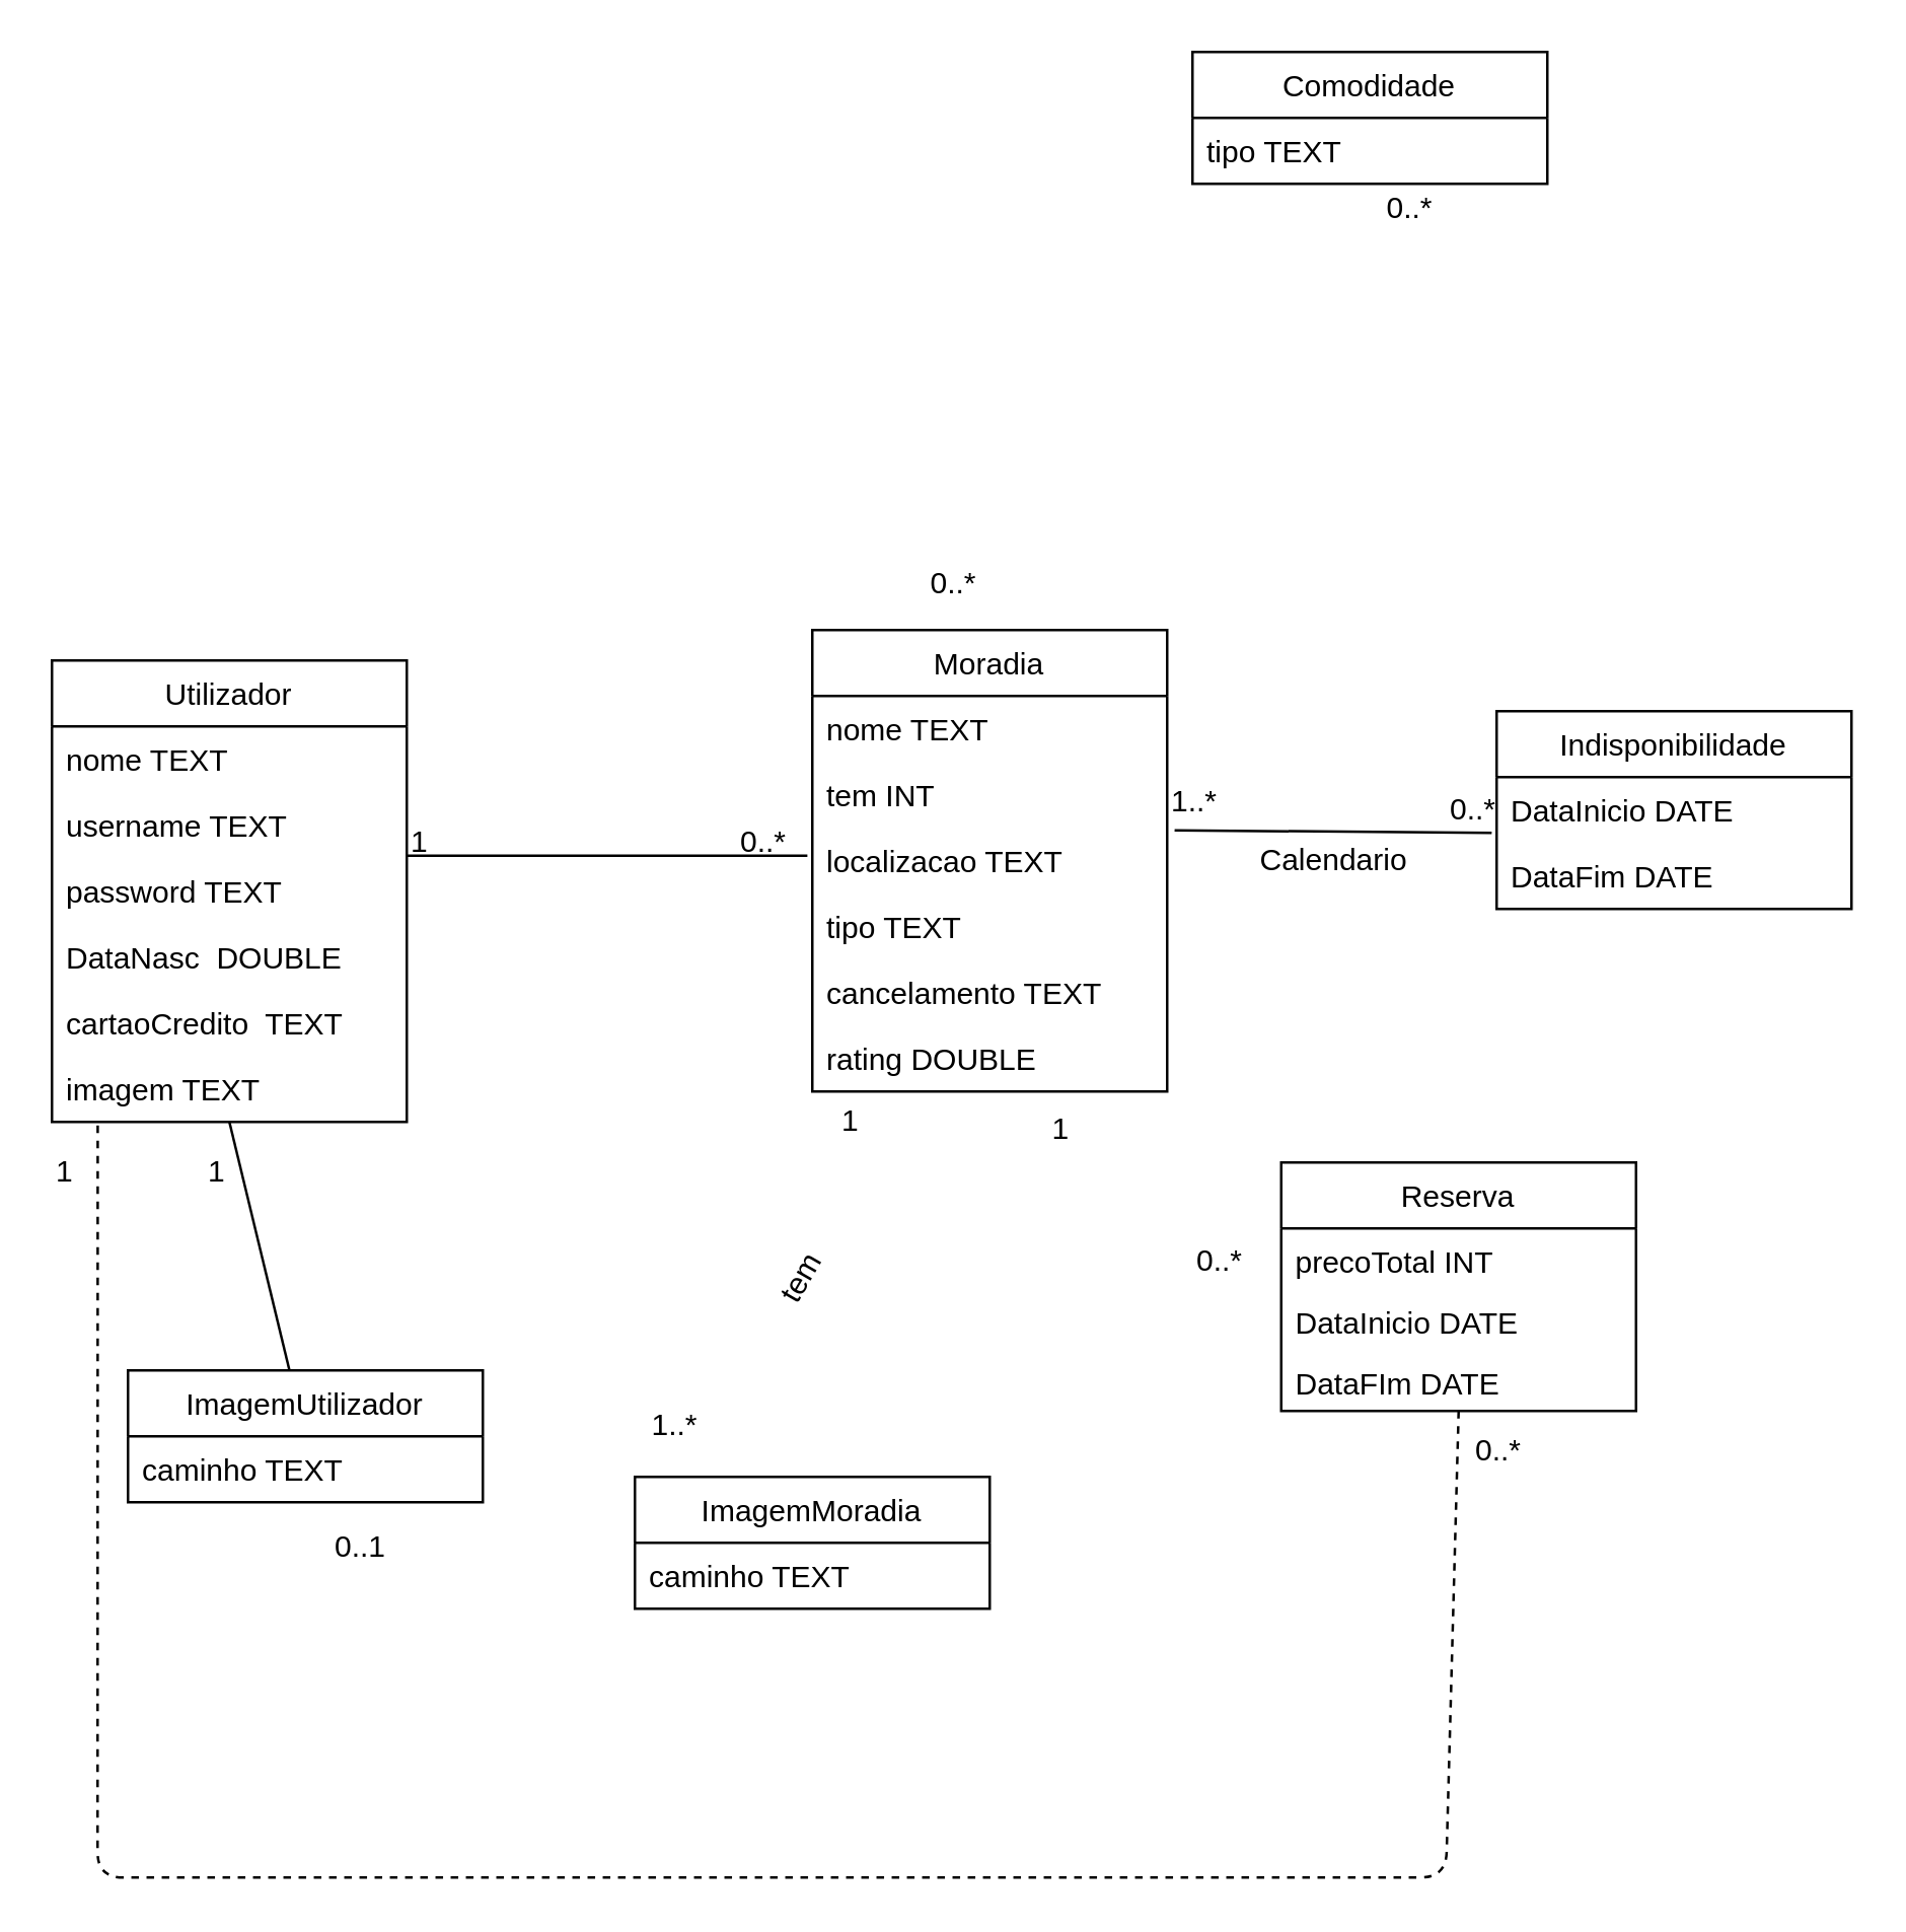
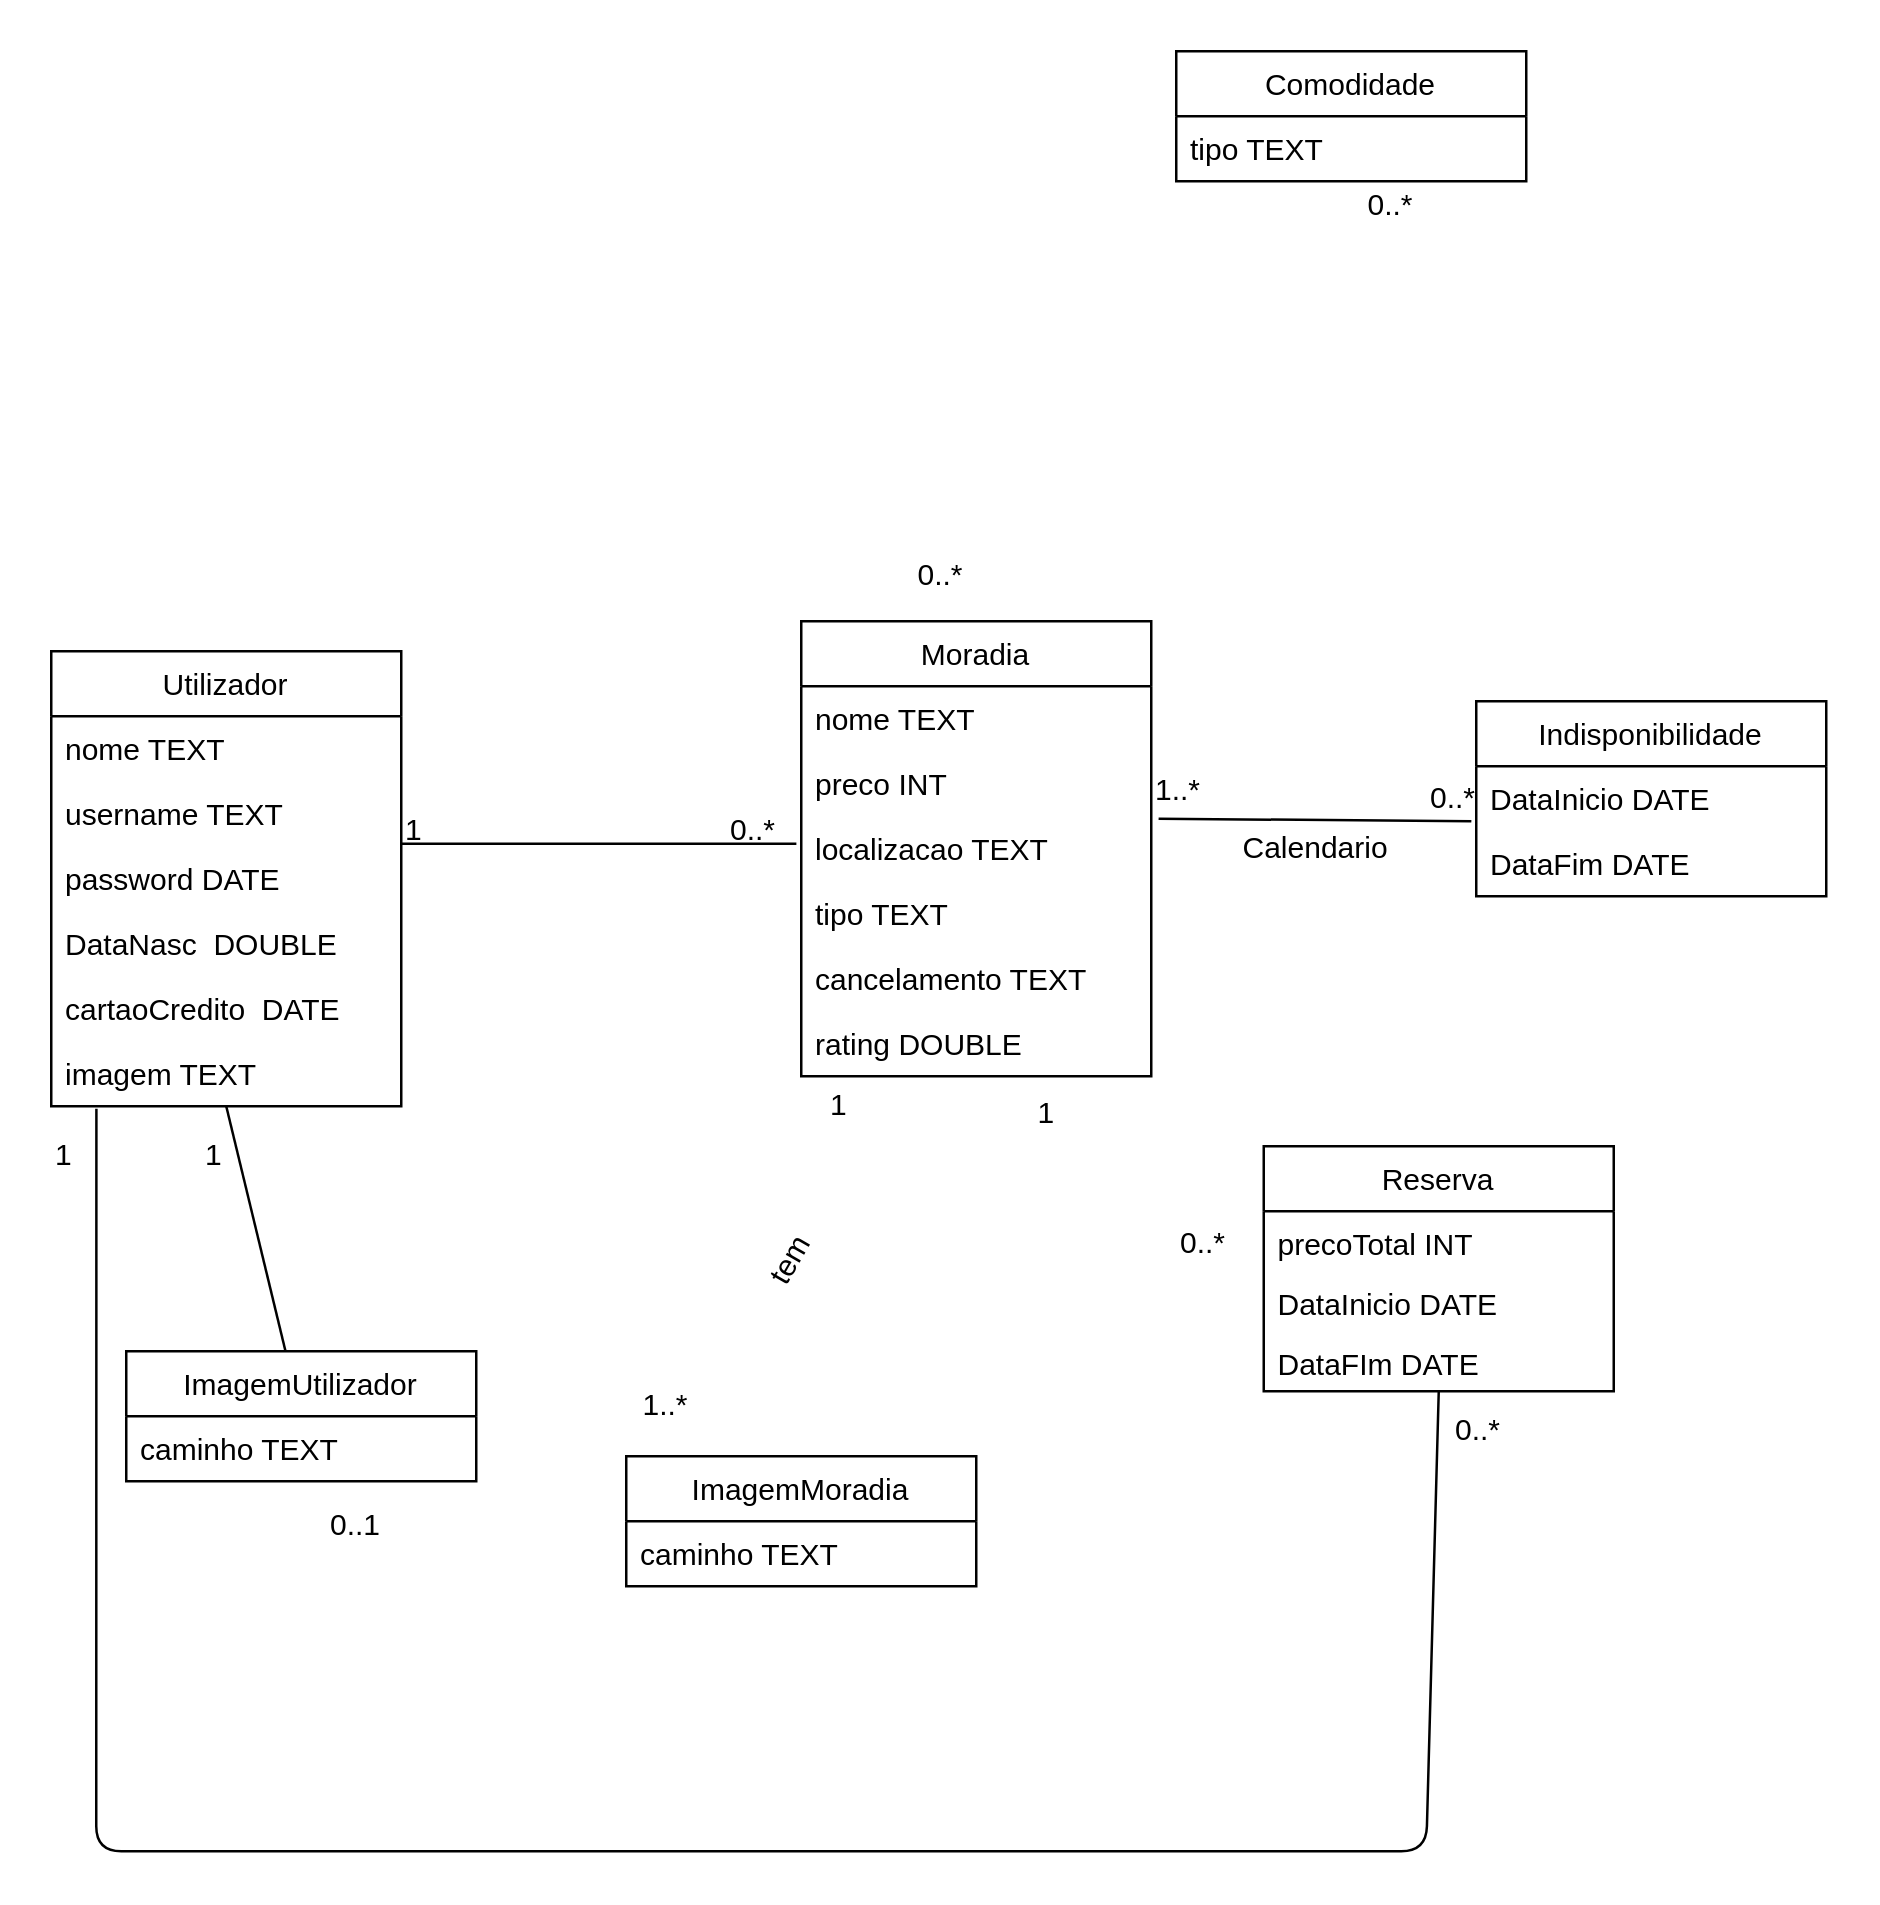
- <mxCell id="11" value="tem INT" style="text;strokeColor=none;fillColor=none;align=left;verticalAlign=top;spacingLeft=4;spacingRight=4;overflow=hidden;rotatable=0;points=[[0,0.5],[1,0.5]];portConstraint=eastwest;" parent="9" vertex="1"><mxGeometry y="52" width="140" height="26" as="geometry" /></mxCell>
+ <mxCell id="11" value="preco INT" style="text;strokeColor=none;fillColor=none;align=left;verticalAlign=top;spacingLeft=4;spacingRight=4;overflow=hidden;rotatable=0;points=[[0,0.5],[1,0.5]];portConstraint=eastwest;" parent="9" vertex="1"><mxGeometry y="52" width="140" height="26" as="geometry" /></mxCell>
- <mxCell id="5" value="password TEXT" style="text;strokeColor=none;fillColor=none;align=left;verticalAlign=top;spacingLeft=4;spacingRight=4;overflow=hidden;rotatable=0;points=[[0,0.5],[1,0.5]];portConstraint=eastwest;" parent="2" vertex="1"><mxGeometry y="78" width="140" height="26" as="geometry" /></mxCell>
+ <mxCell id="5" value="password DATE" style="text;strokeColor=none;fillColor=none;align=left;verticalAlign=top;spacingLeft=4;spacingRight=4;overflow=hidden;rotatable=0;points=[[0,0.5],[1,0.5]];portConstraint=eastwest;" parent="2" vertex="1"><mxGeometry y="78" width="140" height="26" as="geometry" /></mxCell>
- <mxCell id="7" value="cartaoCredito  TEXT" style="text;strokeColor=none;fillColor=none;align=left;verticalAlign=top;spacingLeft=4;spacingRight=4;overflow=hidden;rotatable=0;points=[[0,0.5],[1,0.5]];portConstraint=eastwest;" parent="2" vertex="1"><mxGeometry y="130" width="140" height="26" as="geometry" /></mxCell>
+ <mxCell id="7" value="cartaoCredito  DATE" style="text;strokeColor=none;fillColor=none;align=left;verticalAlign=top;spacingLeft=4;spacingRight=4;overflow=hidden;rotatable=0;points=[[0,0.5],[1,0.5]];portConstraint=eastwest;" parent="2" vertex="1"><mxGeometry y="130" width="140" height="26" as="geometry" /></mxCell>
- <mxCell id="38" value="" style="endArrow=none;html=1;entryX=0.129;entryY=1.038;entryDx=0;entryDy=0;entryPerimeter=0;exitX=0.5;exitY=1;exitDx=0;exitDy=0;dashed=1;" parent="1" source="33" target="8" edge="1"><mxGeometry width="50" height="50" relative="1" as="geometry"><mxPoint x="600" y="740" as="sourcePoint" /><mxPoint x="70" y="650" as="targetPoint" /><Array as="points"><mxPoint x="570" y="740" /><mxPoint x="38" y="740" /></Array></mxGeometry></mxCell>
+ <mxCell id="38" value="" style="endArrow=none;html=1;entryX=0.129;entryY=1.038;entryDx=0;entryDy=0;entryPerimeter=0;exitX=0.5;exitY=1;exitDx=0;exitDy=0;" parent="1" source="33" target="8" edge="1"><mxGeometry width="50" height="50" relative="1" as="geometry"><mxPoint x="600" y="740" as="sourcePoint" /><mxPoint x="70" y="650" as="targetPoint" /><Array as="points"><mxPoint x="570" y="740" /><mxPoint x="38" y="740" /></Array></mxGeometry></mxCell>
